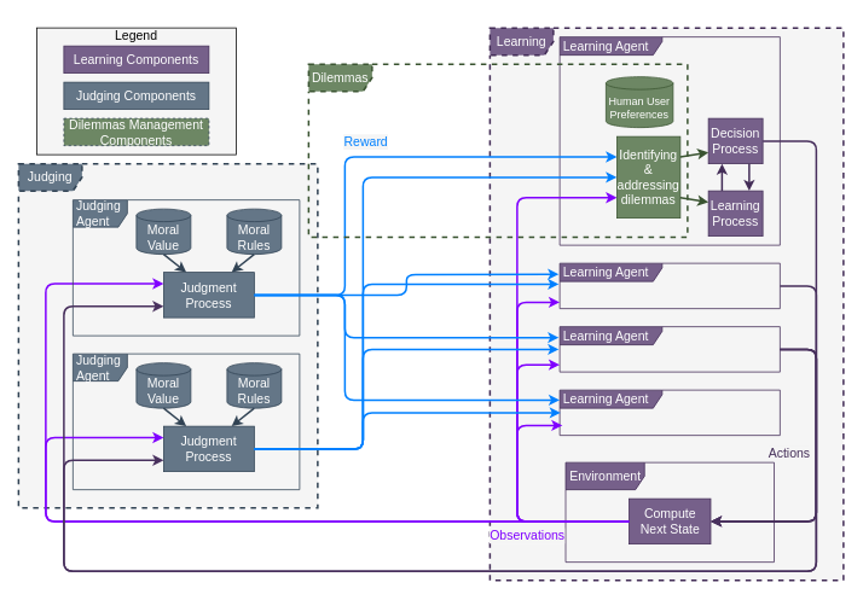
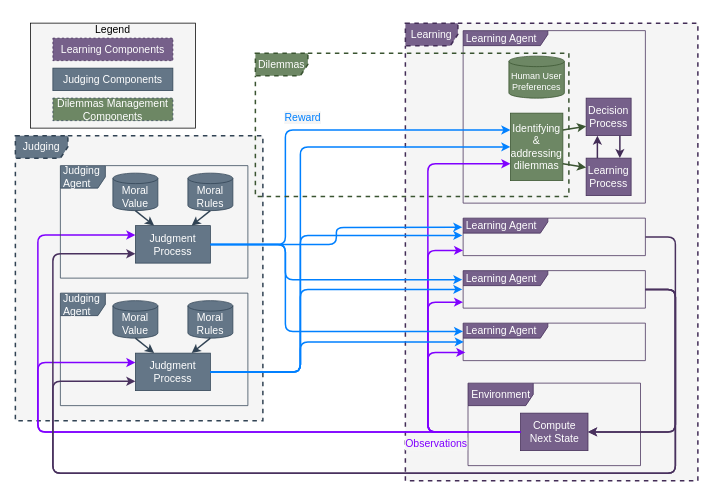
- <mxCell id="6" value="Learning Components" style="rounded=0;whiteSpace=wrap;html=1;fillColor=#76608a;fontColor=#ffffff;strokeColor=#432D57;fontSize=14;" parent="1" vertex="1"><mxGeometry x="70" y="50" width="160" height="30" as="geometry" /></mxCell>
+ <mxCell id="6" value="Learning Components" style="rounded=0;whiteSpace=wrap;html=1;fillColor=#76608a;fontColor=#ffffff;strokeColor=#432D57;fontSize=14;dashed=1;" parent="1" vertex="1"><mxGeometry x="70" y="50" width="160" height="30" as="geometry" /></mxCell>
- <mxCell id="63" value="Human User Preferences" style="shape=cylinder3;whiteSpace=wrap;html=1;boundedLbl=1;backgroundOutline=1;size=7;strokeWidth=1;fillColor=#6d8764;fontColor=#ffffff;strokeColor=#3A5431;" parent="62" vertex="1"><mxGeometry x="51" y="44" width="74" height="56" as="geometry" /></mxCell>
+ <mxCell id="63" value="Human User Preferences" style="shape=cylinder3;whiteSpace=wrap;html=1;boundedLbl=1;backgroundOutline=1;size=7;strokeWidth=1;fillColor=#6d8764;fontColor=#ffffff;strokeColor=#3A5431;" parent="62" vertex="1"><mxGeometry x="61" y="34" width="74" height="56" as="geometry" /></mxCell>
- <mxCell id="14" value="Actions" style="endArrow=classic;html=1;rounded=1;fillColor=#76608a;strokeColor=#49315E;exitX=1;exitY=0.5;exitDx=0;exitDy=0;edgeStyle=orthogonalEdgeStyle;entryX=1;entryY=0.5;entryDx=0;entryDy=0;strokeWidth=2;fontSize=14;labelBackgroundColor=#F5F5F5;fontColor=#432D57;" parent="7" source="10" target="26" edge="1"><mxGeometry x="0.357" y="-30" width="50" height="50" relative="1" as="geometry"><mxPoint x="680" y="500" as="sourcePoint" /><mxPoint x="880" y="630" as="targetPoint" /><Array as="points"><mxPoint x="900" y="155" /><mxPoint x="900" y="575" /></Array><mxPoint as="offset" /></mxGeometry></mxCell>
